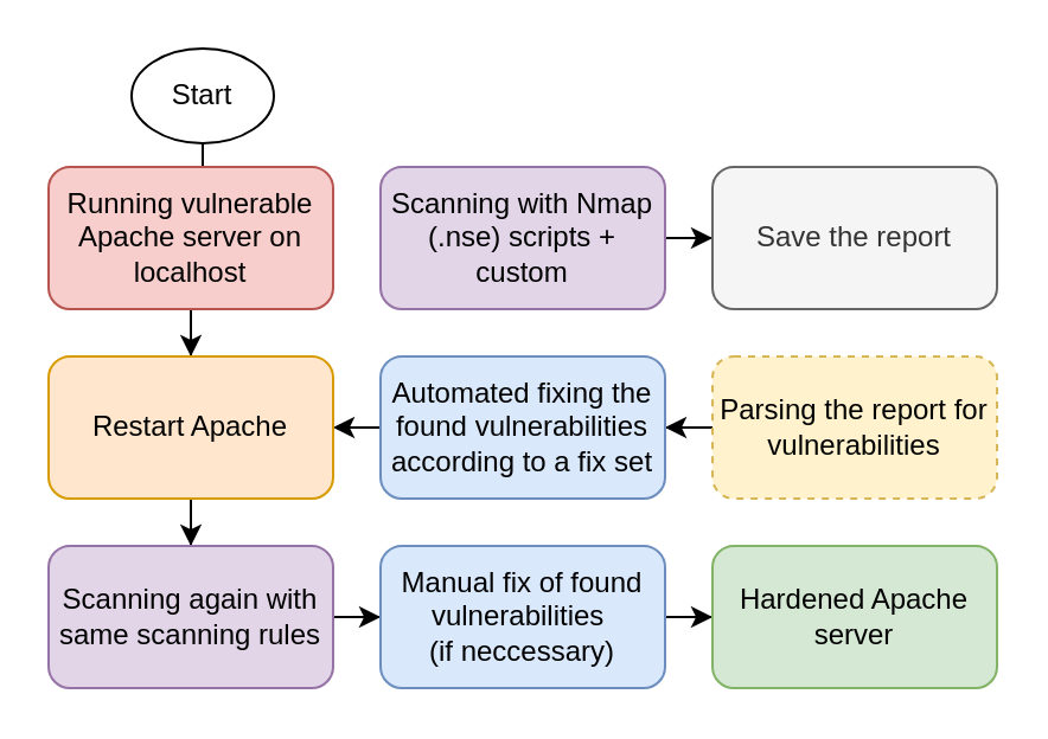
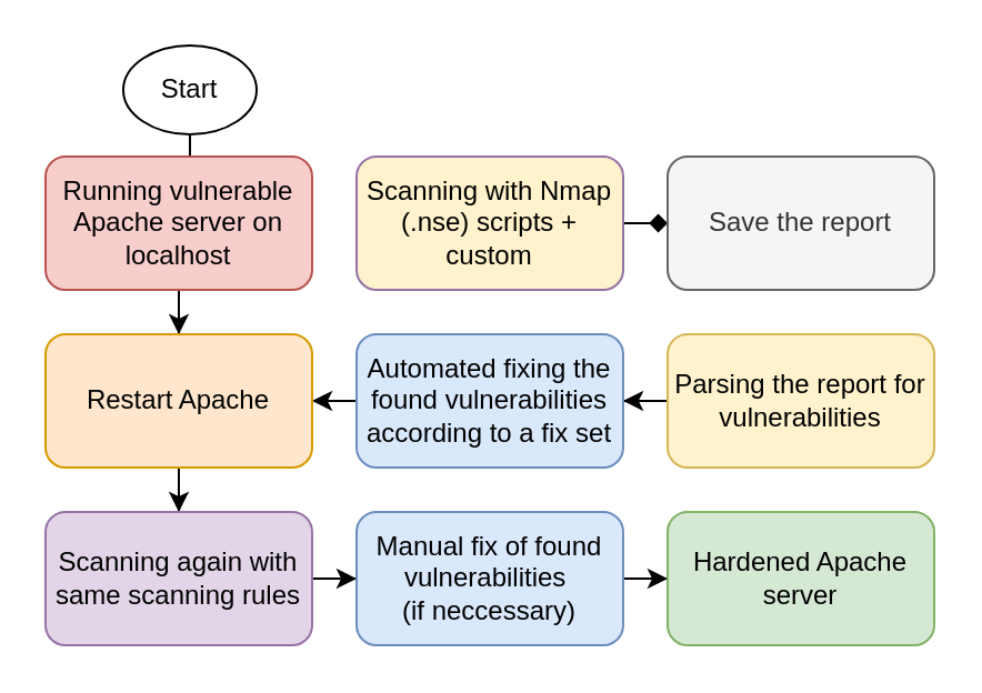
- <mxCell id="7" value="Scanning with Nmap (.nse) scripts + custom" style="rounded=1;whiteSpace=wrap;html=1;fillColor=#e1d5e7;strokeColor=#9673a6;" vertex="1" parent="1"><mxGeometry x="160" y="70" width="120" height="60" as="geometry" /></mxCell>
+ <mxCell id="7" value="Scanning with Nmap (.nse) scripts + custom" style="rounded=1;whiteSpace=wrap;html=1;fillColor=#fff2cc;strokeColor=#9673a6;" vertex="1" parent="1"><mxGeometry x="160" y="70" width="120" height="60" as="geometry" /></mxCell>
- <mxCell id="6" style="edgeStyle=orthogonalEdgeStyle;rounded=0;orthogonalLoop=1;jettySize=auto;html=1;" edge="1" parent="1" source="7" target="8"><mxGeometry relative="1" as="geometry" /></mxCell>
+ <mxCell id="6" style="edgeStyle=orthogonalEdgeStyle;rounded=0;orthogonalLoop=1;jettySize=auto;html=1;endArrow=diamond;" edge="1" parent="1" source="7" target="8"><mxGeometry relative="1" as="geometry" /></mxCell>
- <mxCell id="10" value="Parsing the report for vulnerabilities" style="rounded=1;whiteSpace=wrap;html=1;fillColor=#fff2cc;strokeColor=#d6b656;dashed=1;" vertex="1" parent="1"><mxGeometry x="300" y="150" width="120" height="60" as="geometry" /></mxCell>
+ <mxCell id="10" value="Parsing the report for vulnerabilities" style="rounded=1;whiteSpace=wrap;html=1;fillColor=#fff2cc;strokeColor=#d6b656;" vertex="1" parent="1"><mxGeometry x="300" y="150" width="120" height="60" as="geometry" /></mxCell>
